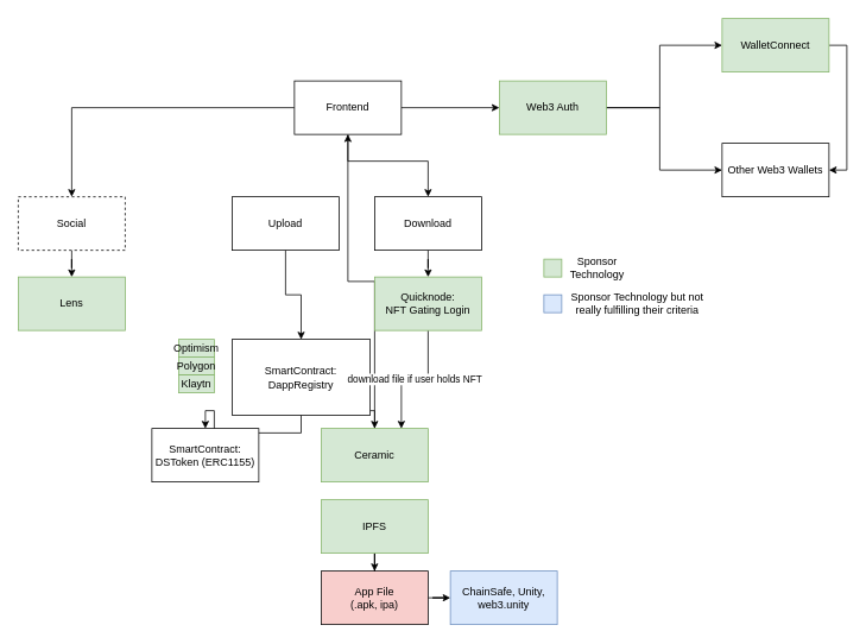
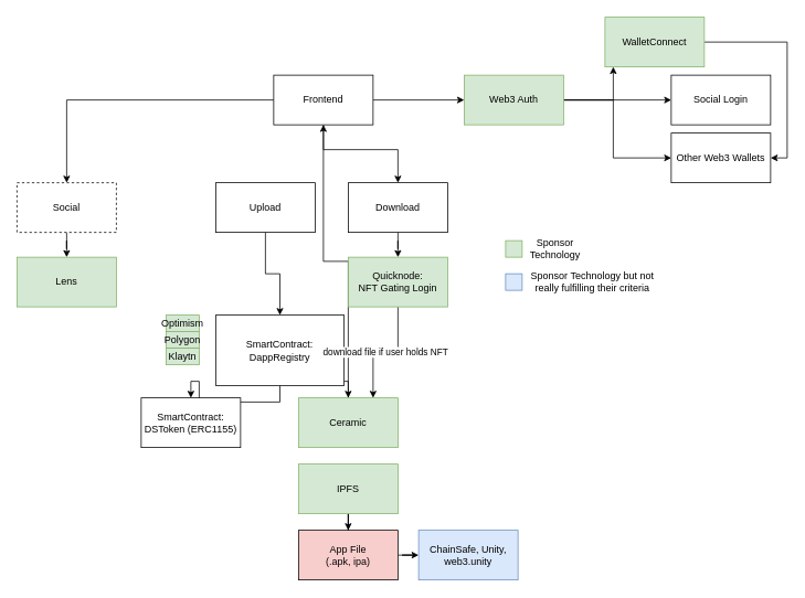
- <mxCell id="7" value="WalletConnect" style="rounded=0;whiteSpace=wrap;html=1;fillColor=#d5e8d4;strokeColor=#82b366;" parent="1" vertex="1"><mxGeometry x="810" y="20" width="120" height="60" as="geometry" /></mxCell>
+ <mxCell id="7" value="WalletConnect" style="rounded=0;whiteSpace=wrap;html=1;fillColor=#d5e8d4;strokeColor=#82b366;" parent="1" vertex="1"><mxGeometry x="730" y="20" width="120" height="60" as="geometry" /></mxCell>
+ <mxCell id="20" style="edgeStyle=orthogonalEdgeStyle;rounded=0;orthogonalLoop=1;jettySize=auto;html=1;" parent="1" source="22" target="23" edge="1"><mxGeometry relative="1" as="geometry" /></mxCell>
+ <mxCell id="23" value="Social Login" style="rounded=0;whiteSpace=wrap;html=1;" parent="1" vertex="1"><mxGeometry x="810" y="90" width="120" height="60" as="geometry" /></mxCell>
